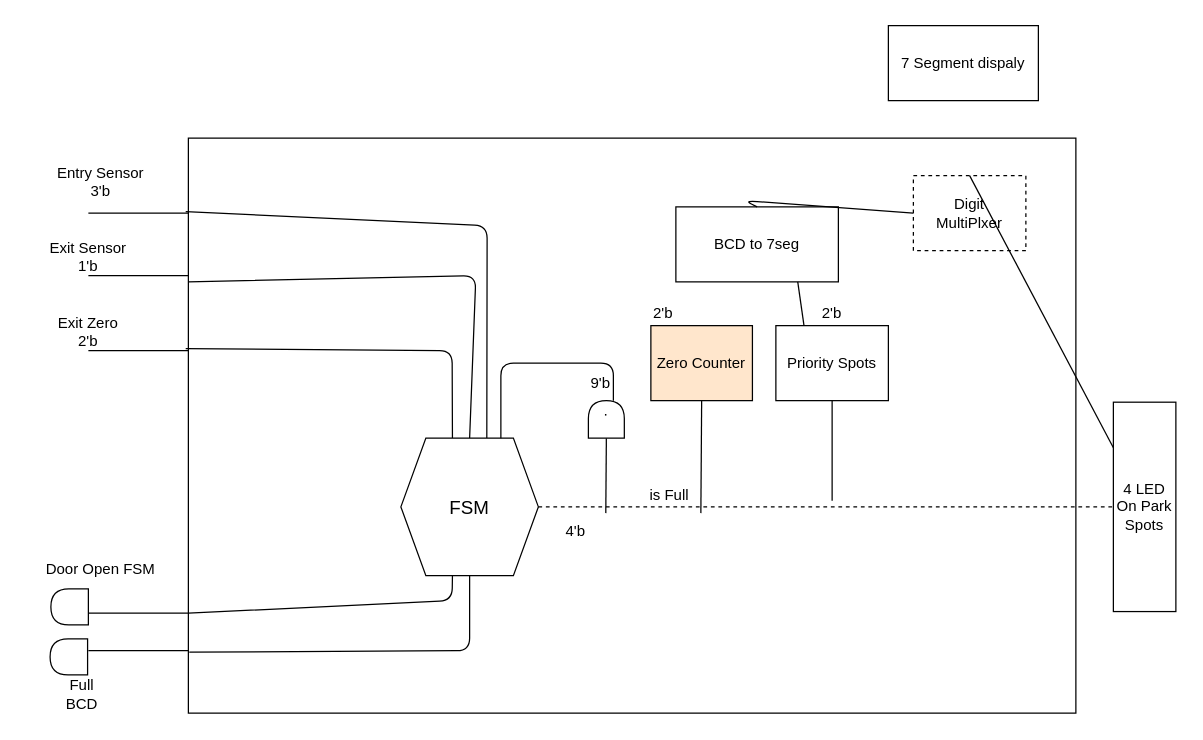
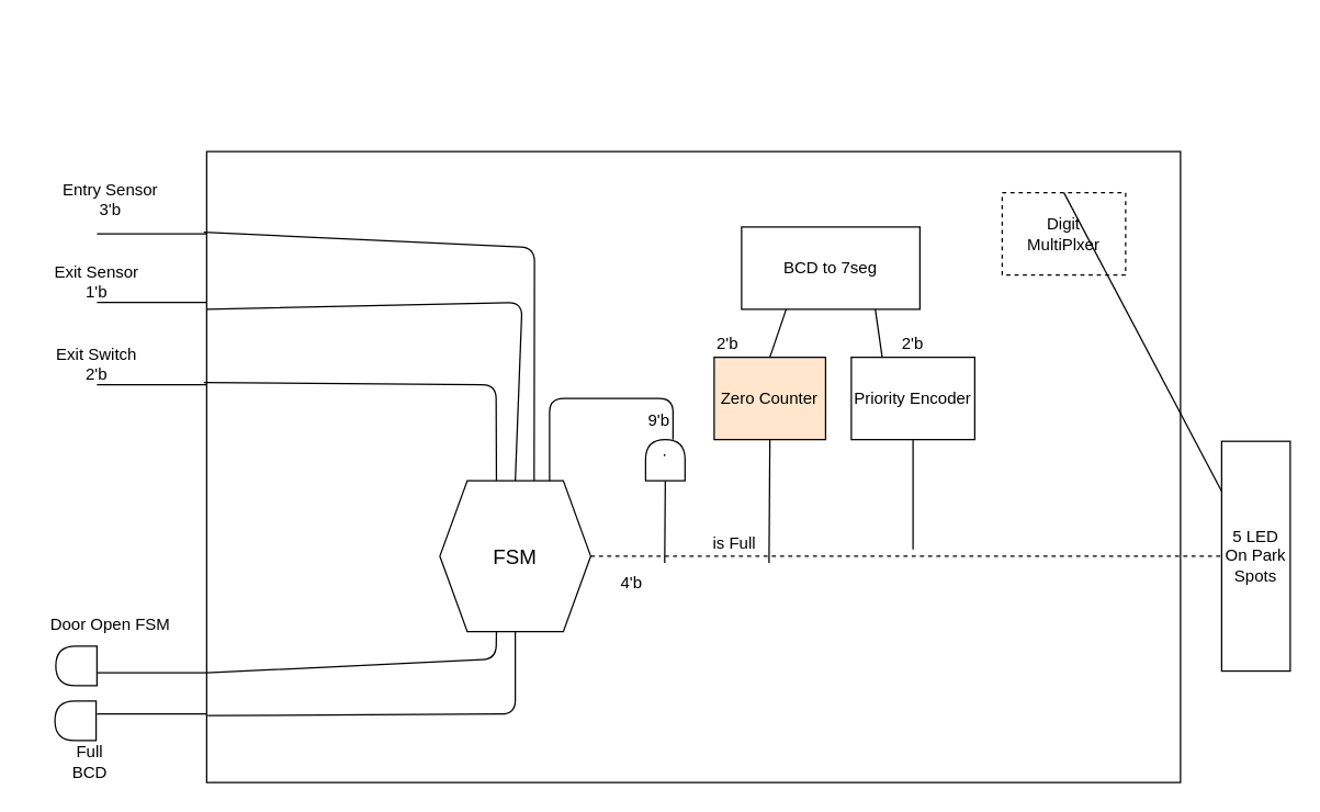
- <mxCell id="38" value="7 Segment dispaly" style="rounded=0;whiteSpace=wrap;html=1;" vertex="1" parent="1"><mxGeometry x="710" y="20" width="120" height="60" as="geometry" /></mxCell>
- <mxCell id="36" value="" style="endArrow=none;html=1;exitX=0;exitY=0.5;exitDx=0;exitDy=0;entryX=0.5;entryY=0;entryDx=0;entryDy=0;" edge="1" parent="1" source="35" target="30"><mxGeometry width="50" height="50" relative="1" as="geometry"><mxPoint x="350" y="340" as="sourcePoint" /><mxPoint x="400" y="290" as="targetPoint" /><Array as="points"><mxPoint x="595" y="160" /></Array></mxGeometry></mxCell>
+ <mxCell id="31" value="" style="endArrow=none;html=1;entryX=0.25;entryY=1;entryDx=0;entryDy=0;exitX=0.5;exitY=0;exitDx=0;exitDy=0;" edge="1" parent="1" source="26" target="30"><mxGeometry width="50" height="50" relative="1" as="geometry"><mxPoint x="440" y="350" as="sourcePoint" /><mxPoint x="490" y="300" as="targetPoint" /></mxGeometry></mxCell>
- <mxCell id="16" value="Exit Zero&lt;br&gt;2'b" style="text;html=1;strokeColor=none;fillColor=none;align=center;verticalAlign=middle;whiteSpace=wrap;rounded=0;" vertex="1" parent="1"><mxGeometry x="30" y="250" width="80" height="30" as="geometry" /></mxCell>
+ <mxCell id="16" value="Exit Switch&lt;br&gt;2'b" style="text;html=1;strokeColor=none;fillColor=none;align=center;verticalAlign=middle;whiteSpace=wrap;rounded=0;" vertex="1" parent="1"><mxGeometry x="30" y="250" width="80" height="30" as="geometry" /></mxCell>
- <mxCell id="28" value="Priority Spots" style="rounded=0;whiteSpace=wrap;html=1;" vertex="1" parent="1"><mxGeometry x="620" y="260.01" width="90" height="60" as="geometry" /></mxCell>
+ <mxCell id="28" value="Priority Encoder" style="rounded=0;whiteSpace=wrap;html=1;" vertex="1" parent="1"><mxGeometry x="620" y="260.01" width="90" height="60" as="geometry" /></mxCell>
- <mxCell id="20" value="4 LED&lt;br&gt;On Park Spots" style="rounded=0;whiteSpace=wrap;html=1;" vertex="1" parent="1"><mxGeometry x="890" y="321.25" width="50" height="167.5" as="geometry" /></mxCell>
+ <mxCell id="20" value="5 LED&lt;br&gt;On Park Spots" style="rounded=0;whiteSpace=wrap;html=1;" vertex="1" parent="1"><mxGeometry x="890" y="321.25" width="50" height="167.5" as="geometry" /></mxCell>
